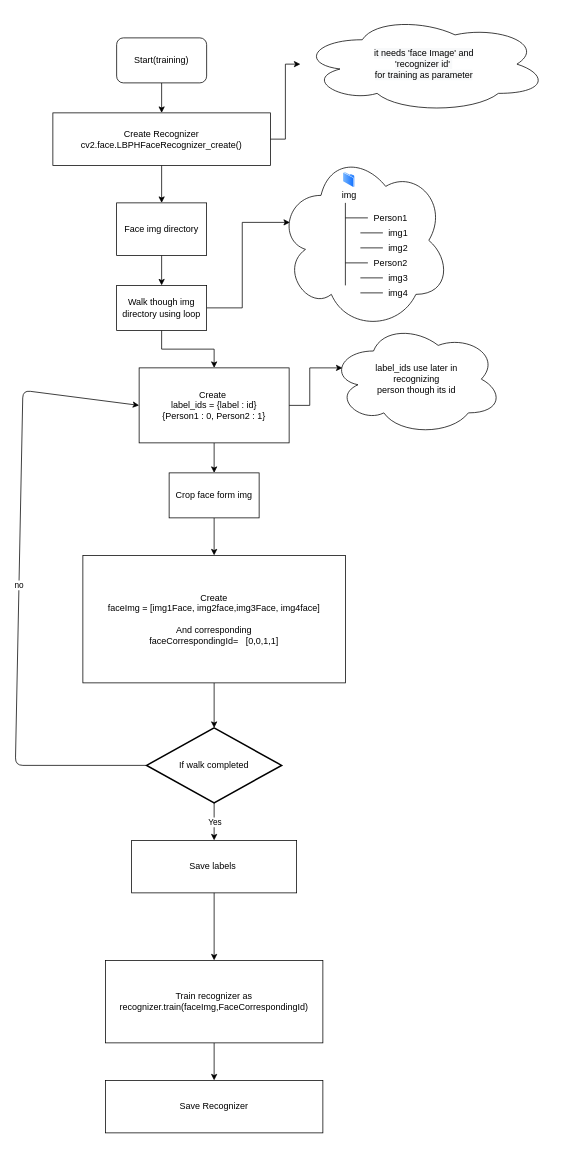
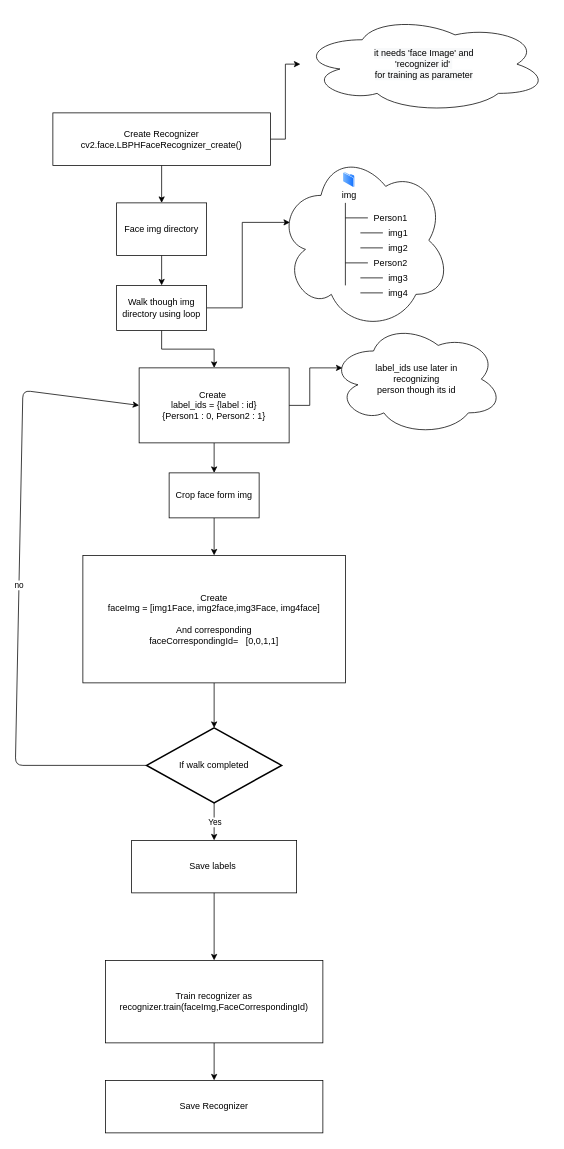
- <mxCell id="3" value="Start(training)" style="rounded=1;whiteSpace=wrap;html=1;" parent="1" vertex="1"><mxGeometry x="155" y="50" width="120" height="60" as="geometry" /></mxCell>
- <mxCell id="2" style="edgeStyle=orthogonalEdgeStyle;rounded=0;orthogonalLoop=1;jettySize=auto;html=1;entryX=0.5;entryY=0;entryDx=0;entryDy=0;" edge="1" parent="1" source="3" target="43"><mxGeometry relative="1" as="geometry"><mxPoint x="220" y="170" as="targetPoint" /></mxGeometry></mxCell>
